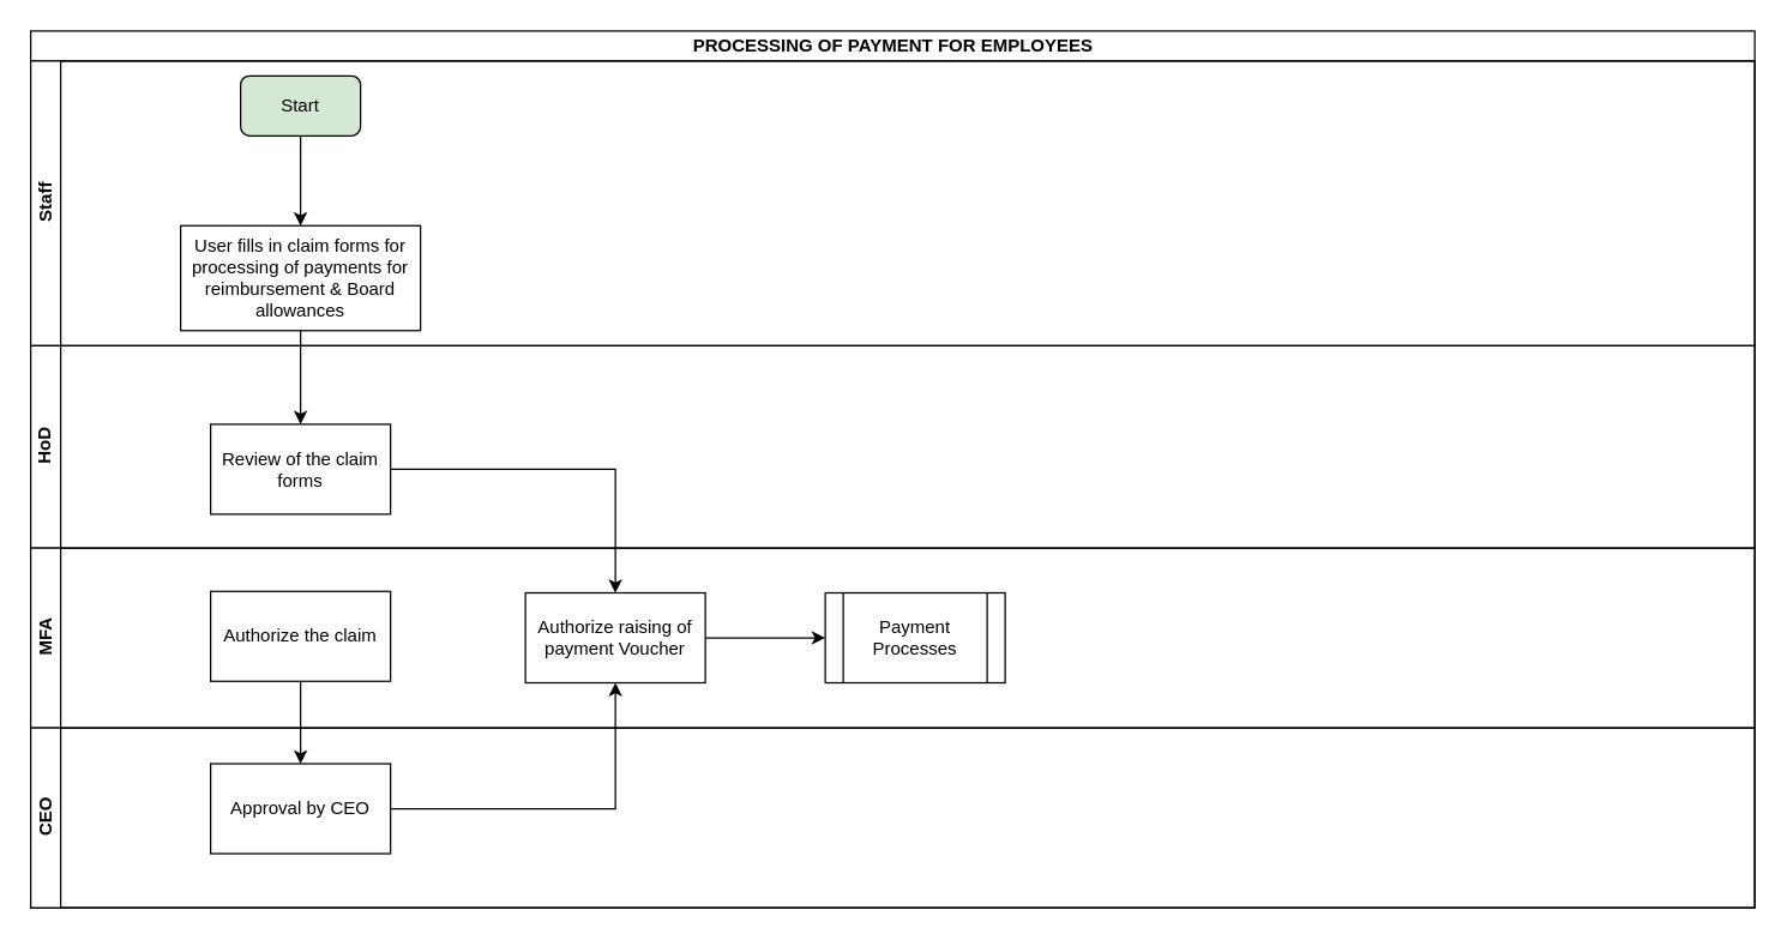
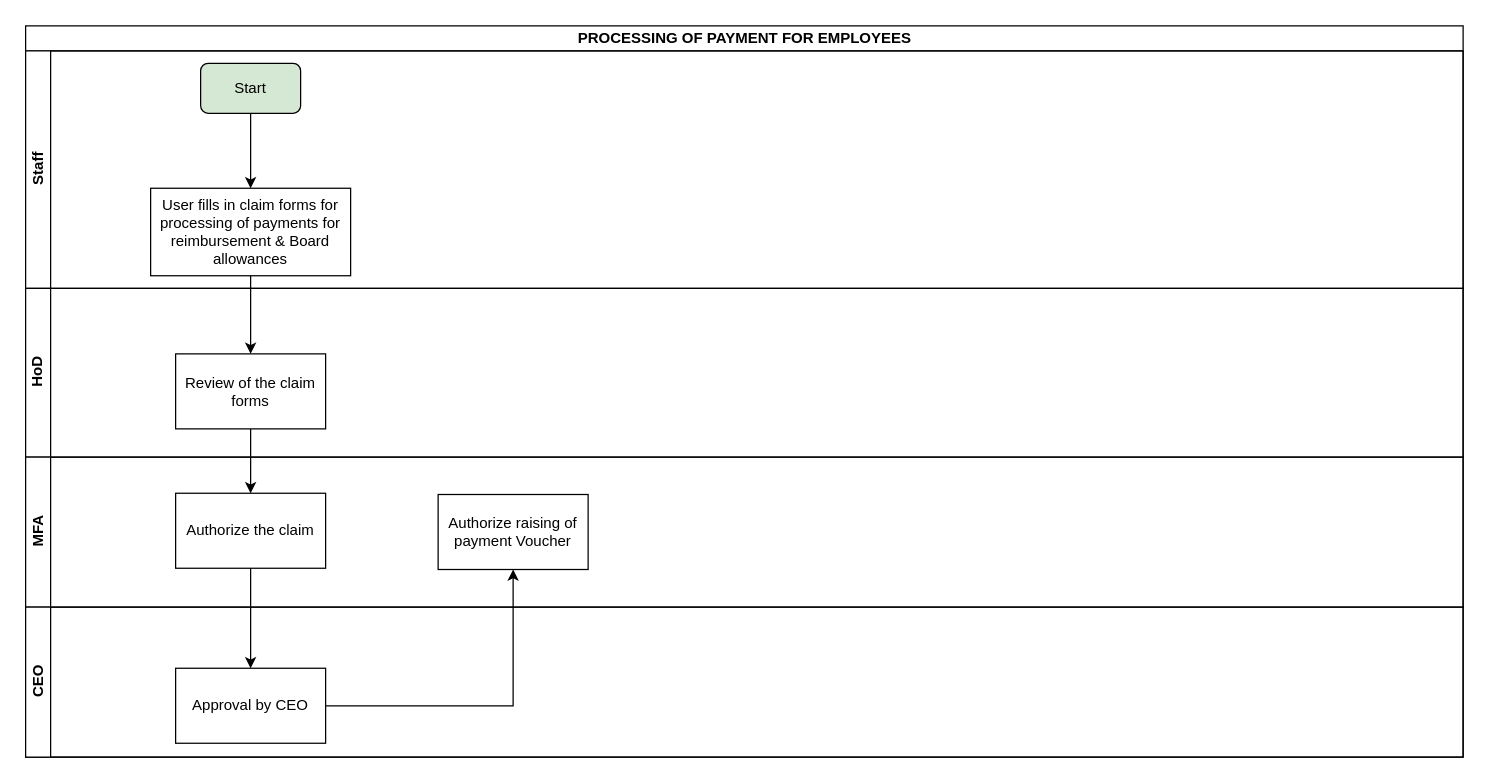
- <mxCell id="15" value="" style="edgeStyle=orthogonalEdgeStyle;rounded=0;orthogonalLoop=1;jettySize=auto;html=1;" edge="1" parent="2" source="8" target="11"><mxGeometry relative="1" as="geometry" /></mxCell>
+ <mxCell id="15" value="" style="edgeStyle=orthogonalEdgeStyle;rounded=0;orthogonalLoop=1;jettySize=auto;html=1;" edge="1" parent="2" source="8" target="10"><mxGeometry relative="1" as="geometry" /></mxCell>
- <mxCell id="19" value="" style="edgeStyle=orthogonalEdgeStyle;rounded=0;orthogonalLoop=1;jettySize=auto;html=1;" edge="1" parent="1" source="11" target="18"><mxGeometry relative="1" as="geometry" /></mxCell>
- <mxCell id="18" value="Payment Processes" style="shape=process;whiteSpace=wrap;html=1;backgroundOutline=1;rounded=0;" vertex="1" parent="1"><mxGeometry x="550" y="395" width="120" height="60" as="geometry" /></mxCell>
- <mxCell id="13" value="Approval by CEO" style="whiteSpace=wrap;html=1;rounded=0;" vertex="1" parent="12"><mxGeometry x="120" y="24" width="120" height="60" as="geometry" /></mxCell>
+ <mxCell id="13" value="Approval by CEO" style="whiteSpace=wrap;html=1;rounded=0;" vertex="1" parent="12"><mxGeometry x="120" y="49" width="120" height="60" as="geometry" /></mxCell>
